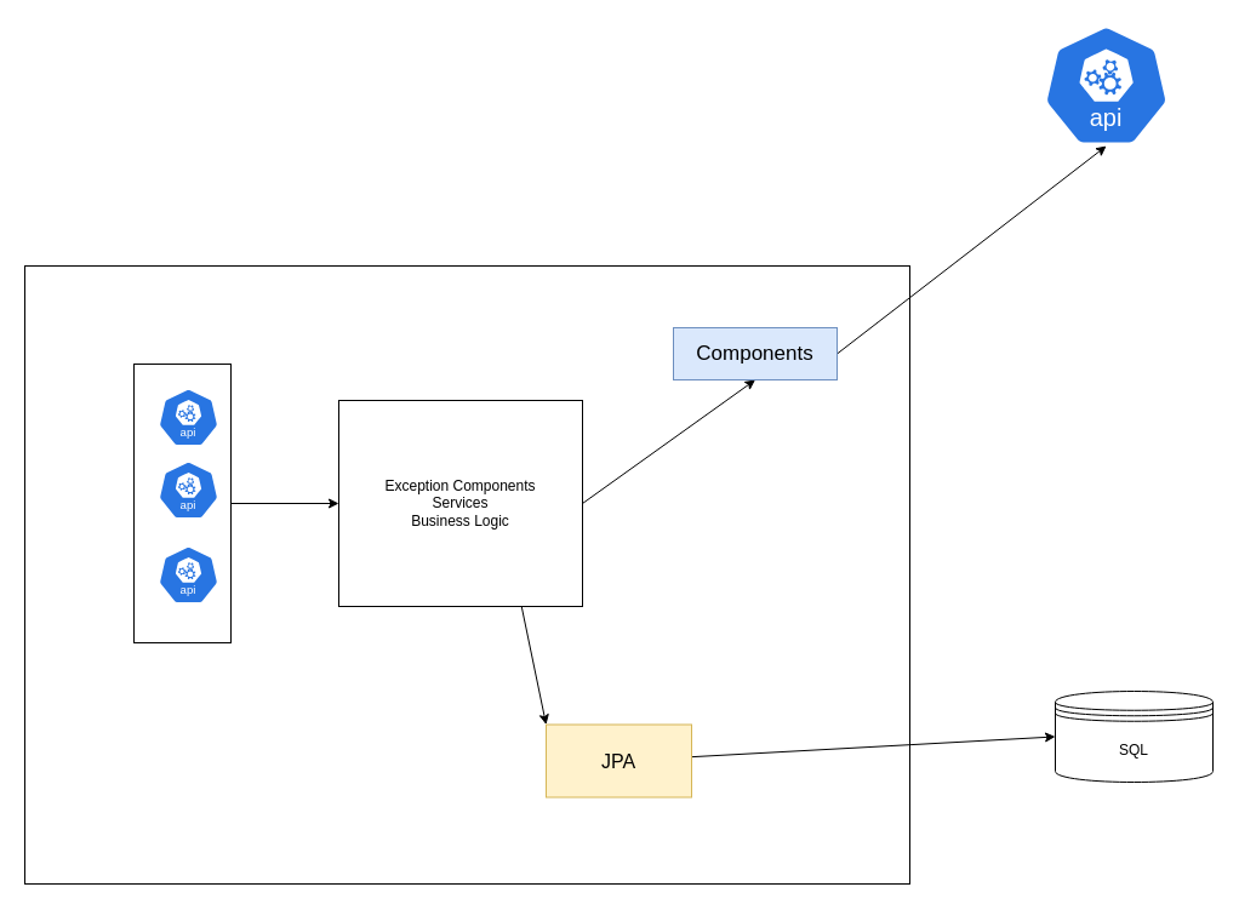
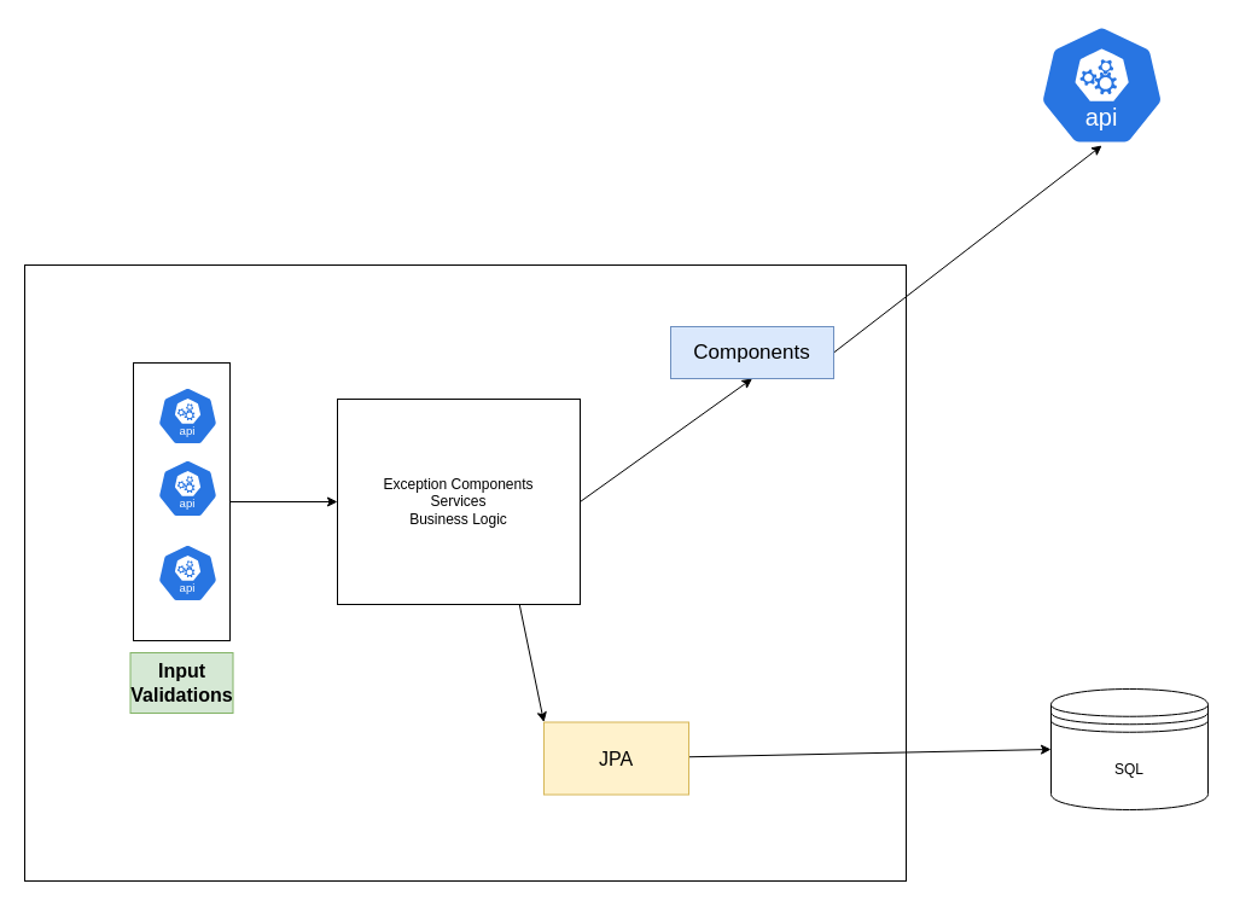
+ <mxCell id="15" value="&lt;b&gt;&lt;font style=&quot;font-size: 16px;&quot;&gt;Input Validations&lt;/font&gt;&lt;/b&gt;" style="text;html=1;align=center;verticalAlign=middle;whiteSpace=wrap;rounded=0;fillColor=#d5e8d4;strokeColor=#82b366;" vertex="1" parent="1"><mxGeometry x="107.5" y="540" width="85" height="50" as="geometry" /></mxCell>
- <mxCell id="5" value="SQL" style="shape=datastore;whiteSpace=wrap;html=1;" vertex="1" parent="1"><mxGeometry x="870" y="570" width="130" height="75" as="geometry" /></mxCell>
+ <mxCell id="5" value="SQL" style="shape=datastore;whiteSpace=wrap;html=1;" vertex="1" parent="1"><mxGeometry x="870" y="570" width="130" height="100" as="geometry" /></mxCell>
